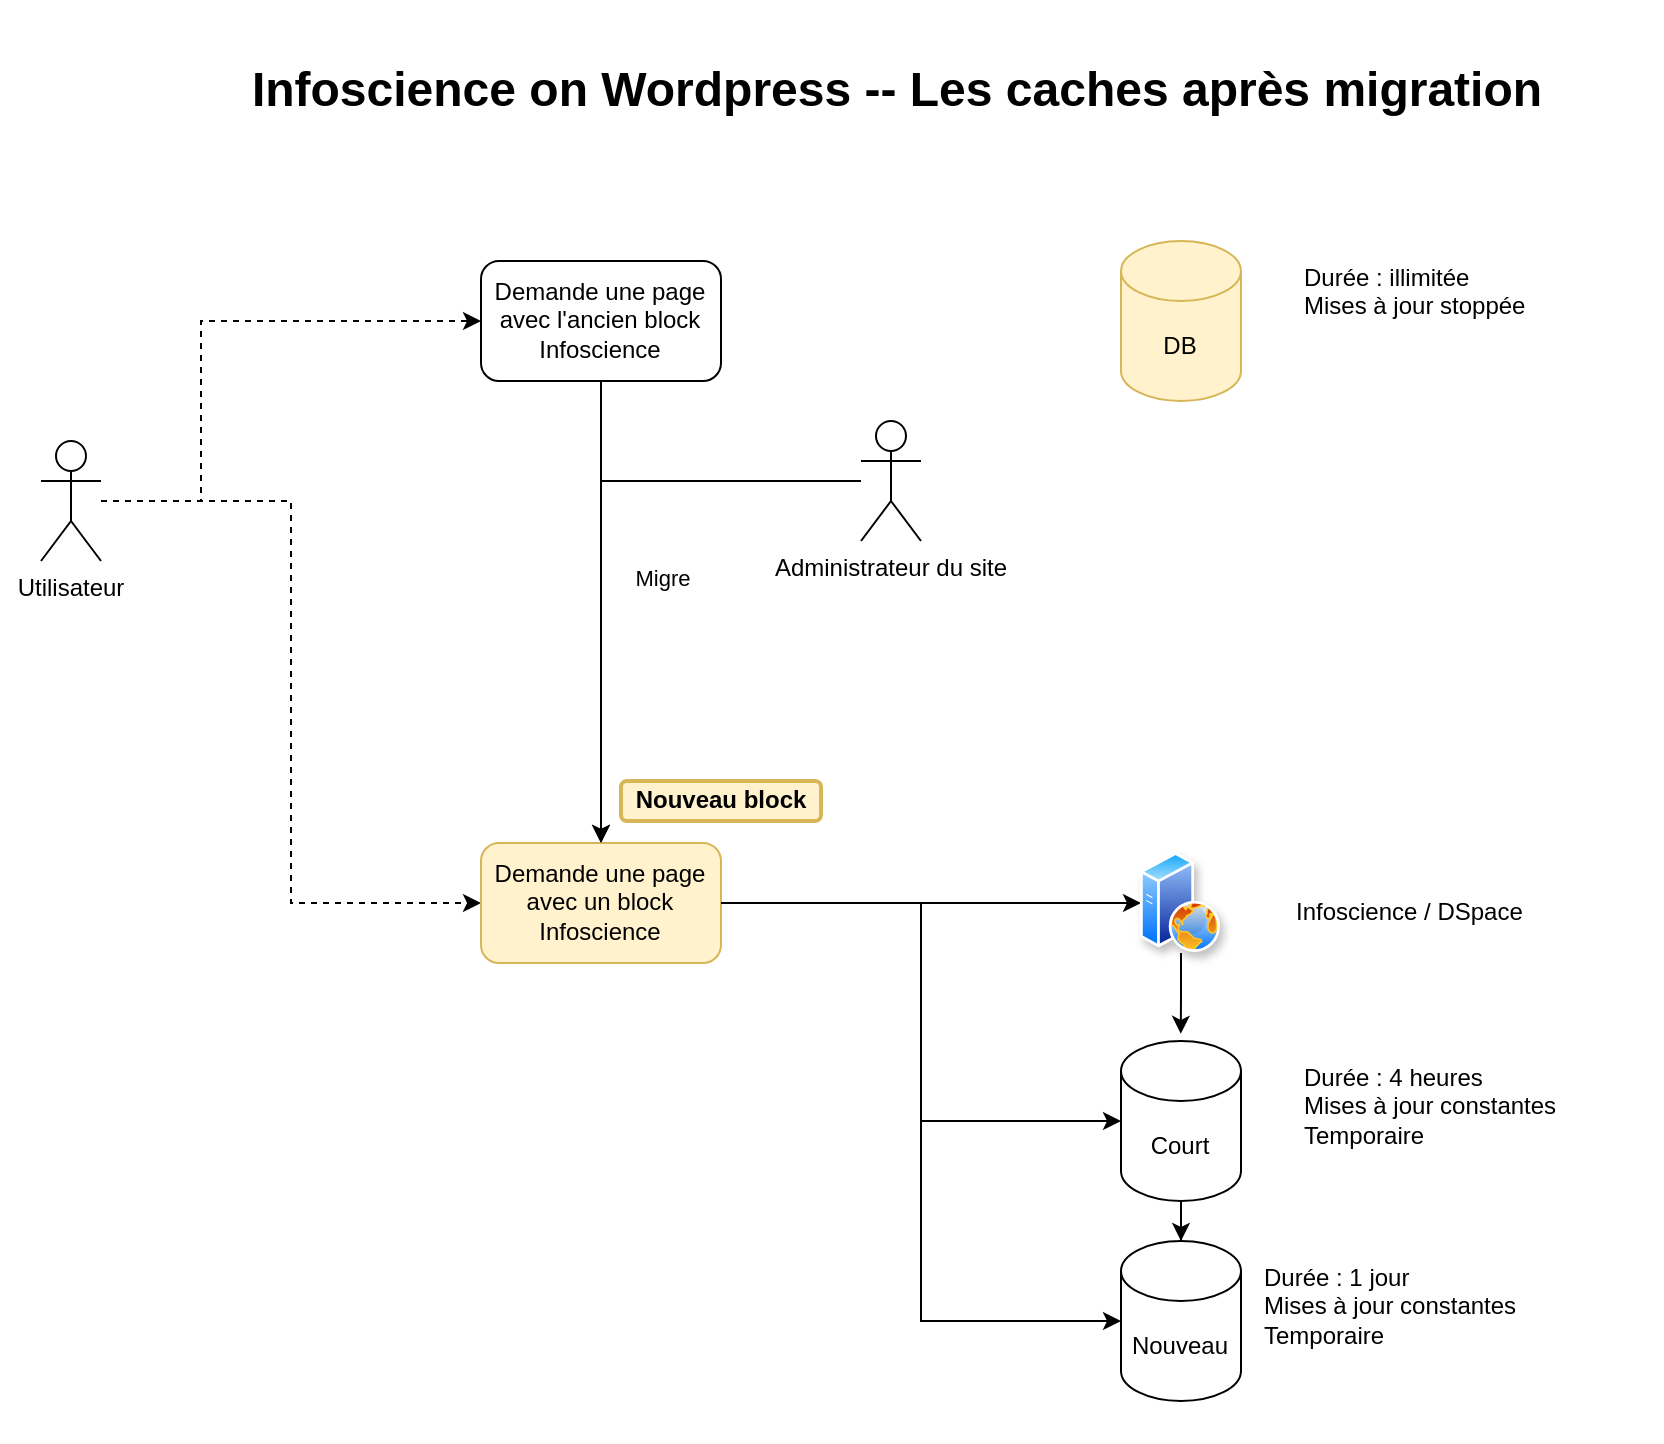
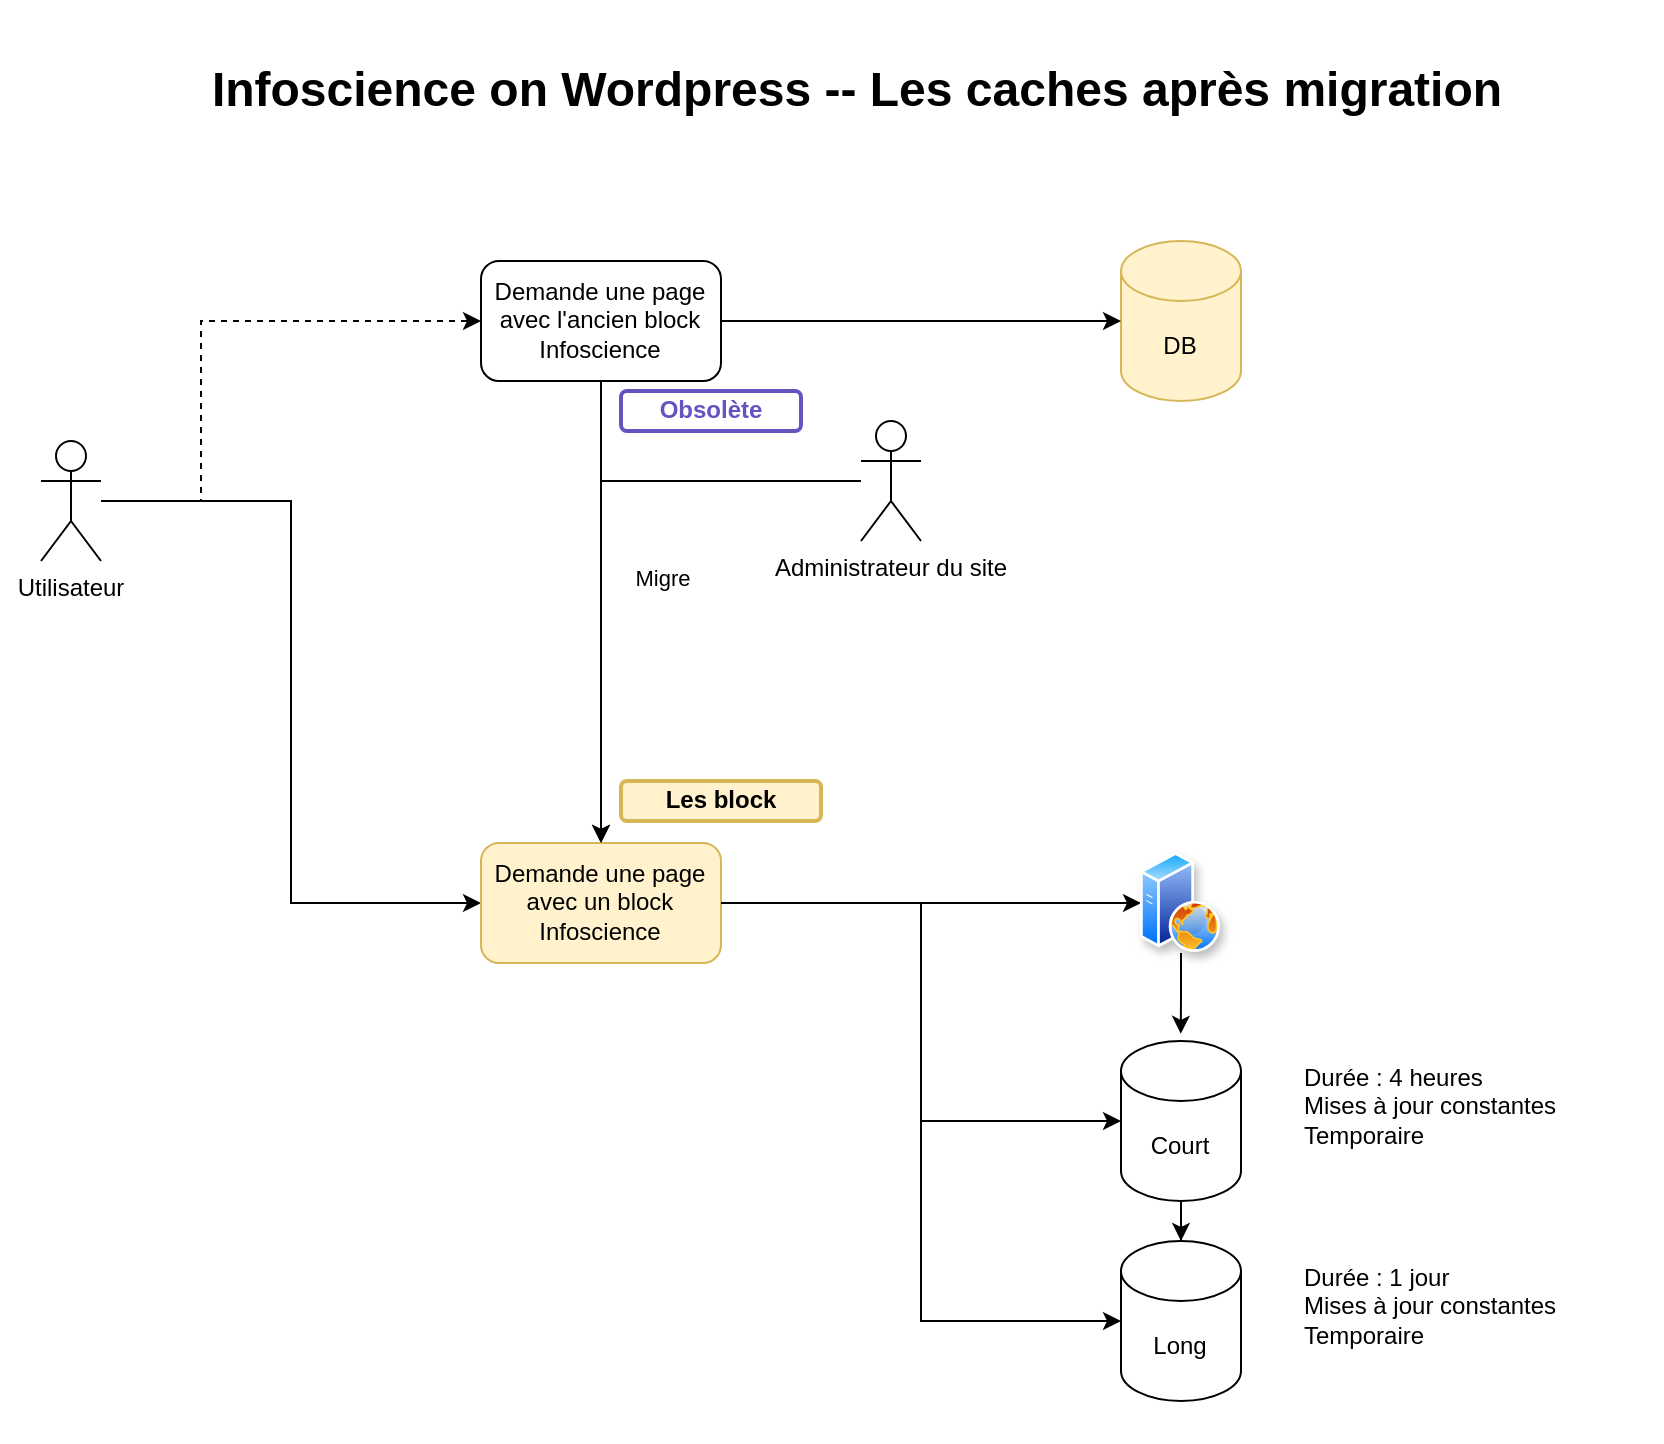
- <mxCell id="4" value="Infoscience on Wordpress -- Les caches après migration" style="text;strokeColor=none;fillColor=none;html=1;fontSize=24;fontStyle=1;verticalAlign=middle;align=center;" vertex="1" parent="1"><mxGeometry x="115" y="20" width="665" height="50" as="geometry" /></mxCell>
+ <mxCell id="4" value="Infoscience on Wordpress -- Les caches après migration" style="text;strokeColor=none;fillColor=none;html=1;fontSize=24;fontStyle=1;verticalAlign=middle;align=center;" vertex="1" parent="1"><mxGeometry x="95" y="20" width="665" height="50" as="geometry" /></mxCell>
+ <mxCell id="21" style="edgeStyle=orthogonalEdgeStyle;rounded=0;orthogonalLoop=1;jettySize=auto;html=1;entryX=0;entryY=0.5;entryDx=0;entryDy=0;entryPerimeter=0;" edge="1" parent="1" source="13" target="8"><mxGeometry relative="1" as="geometry" /></mxCell>
- <mxCell id="11" value="&lt;div&gt;Durée : illimitée&lt;br&gt;&lt;/div&gt;&lt;div&gt;Mises à jour stoppée&lt;br&gt;&lt;/div&gt;&lt;div&gt;&lt;br&gt;&lt;/div&gt;&lt;div&gt;&lt;br&gt;&lt;/div&gt;" style="text;whiteSpace=wrap;html=1;" vertex="1" parent="1"><mxGeometry x="650" y="125" width="160" height="70" as="geometry" /></mxCell>
+ <mxCell id="20" value="Obsolète" style="dashed=0;html=1;rounded=1;strokeColor=#6554C0;fontSize=12;align=center;fontStyle=1;strokeWidth=2;fontColor=#6554C0" vertex="1" parent="1"><mxGeometry x="310" y="195" width="90" height="20" as="geometry" /></mxCell>
- <mxCell id="6" style="edgeStyle=orthogonalEdgeStyle;rounded=0;orthogonalLoop=1;jettySize=auto;html=1;entryX=0;entryY=0.5;entryDx=0;entryDy=0;dashed=1;" edge="1" parent="1" source="7" target="15"><mxGeometry relative="1" as="geometry" /></mxCell>
+ <mxCell id="6" style="edgeStyle=orthogonalEdgeStyle;rounded=0;orthogonalLoop=1;jettySize=auto;html=1;entryX=0;entryY=0.5;entryDx=0;entryDy=0;" edge="1" parent="1" source="7" target="15"><mxGeometry relative="1" as="geometry" /></mxCell>
- <mxCell id="19" value="Nouveau block" style="dashed=0;html=1;rounded=1;strokeColor=#d6b656;fontSize=12;align=center;fontStyle=1;strokeWidth=2;fillColor=#fff2cc;" vertex="1" parent="1"><mxGeometry x="310" y="390" width="100" height="20" as="geometry" /></mxCell>
+ <mxCell id="19" value="Les block" style="dashed=0;html=1;rounded=1;strokeColor=#d6b656;fontSize=12;align=center;fontStyle=1;strokeWidth=2;fillColor=#fff2cc;" vertex="1" parent="1"><mxGeometry x="310" y="390" width="100" height="20" as="geometry" /></mxCell>
- <mxCell id="27" value="Infoscience / DSpace" style="text;whiteSpace=wrap;html=1;" vertex="1" parent="1"><mxGeometry x="646" y="442" width="160" height="34" as="geometry" /></mxCell>
- <mxCell id="10" value="&lt;div&gt;Durée : 1 jour&lt;br&gt;&lt;/div&gt;&lt;div&gt;Mises à jour constantes&lt;/div&gt;&lt;div&gt;Temporaire&lt;br&gt;&lt;/div&gt;&lt;div&gt;&lt;br&gt;&lt;/div&gt;&lt;div&gt;&lt;br&gt;&lt;/div&gt;" style="text;whiteSpace=wrap;html=1;" vertex="1" parent="1"><mxGeometry x="630" y="625" width="160" height="70" as="geometry" /></mxCell>
+ <mxCell id="10" value="&lt;div&gt;Durée : 1 jour&lt;br&gt;&lt;/div&gt;&lt;div&gt;Mises à jour constantes&lt;/div&gt;&lt;div&gt;Temporaire&lt;br&gt;&lt;/div&gt;&lt;div&gt;&lt;br&gt;&lt;/div&gt;&lt;div&gt;&lt;br&gt;&lt;/div&gt;" style="text;whiteSpace=wrap;html=1;" vertex="1" parent="1"><mxGeometry x="650" y="625" width="160" height="70" as="geometry" /></mxCell>
- <mxCell id="3" value="Nouveau" style="shape=cylinder3;whiteSpace=wrap;html=1;boundedLbl=1;backgroundOutline=1;size=15;" vertex="1" parent="1"><mxGeometry x="560" y="620" width="60" height="80" as="geometry" /></mxCell>
+ <mxCell id="3" value="Long" style="shape=cylinder3;whiteSpace=wrap;html=1;boundedLbl=1;backgroundOutline=1;size=15;" vertex="1" parent="1"><mxGeometry x="560" y="620" width="60" height="80" as="geometry" /></mxCell>
